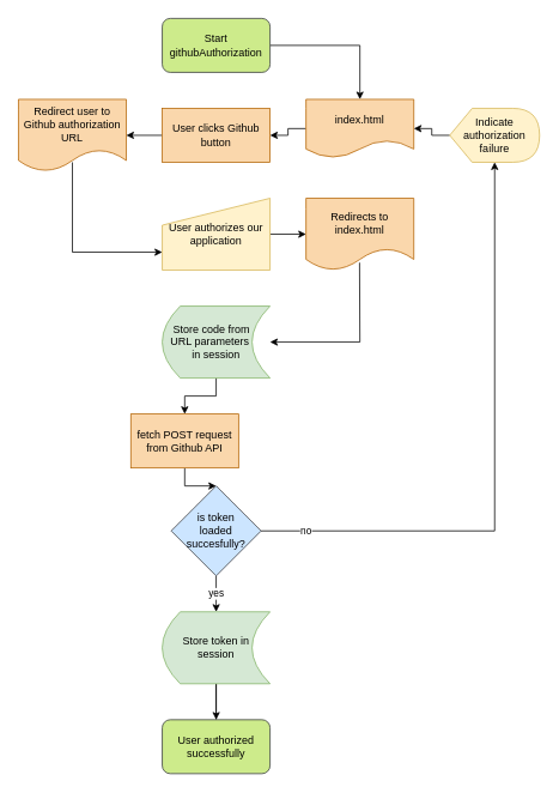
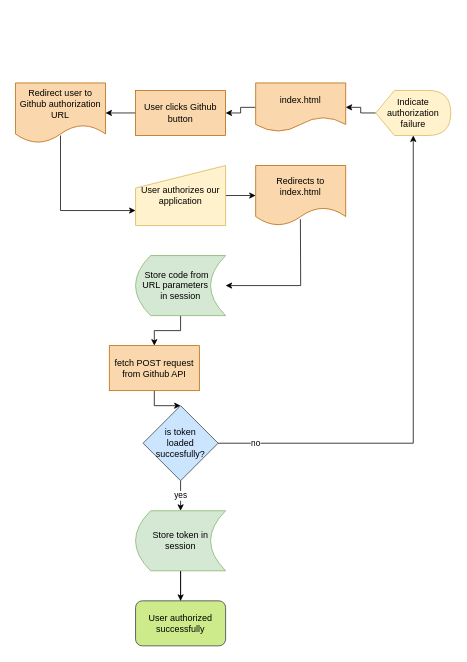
- <mxCell id="24" value="Start githubAuthorization" style="rounded=1;whiteSpace=wrap;html=1;fillColor=#cdeb8b;strokeColor=#36393d;" vertex="1" parent="1"><mxGeometry x="180" y="20" width="120" height="60" as="geometry" /></mxCell>
- <mxCell id="23" value="" style="edgeStyle=orthogonalEdgeStyle;rounded=0;orthogonalLoop=1;jettySize=auto;html=1;" edge="1" parent="1" source="24" target="3"><mxGeometry relative="1" as="geometry" /></mxCell>
